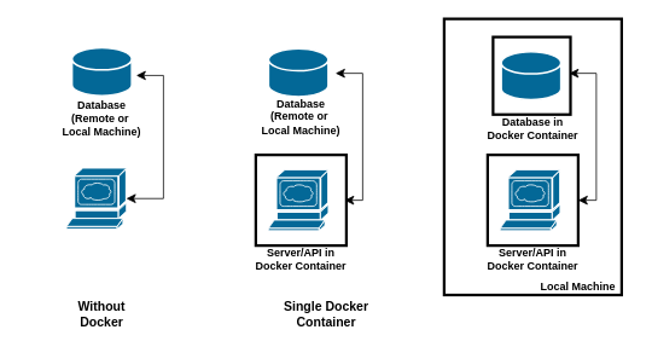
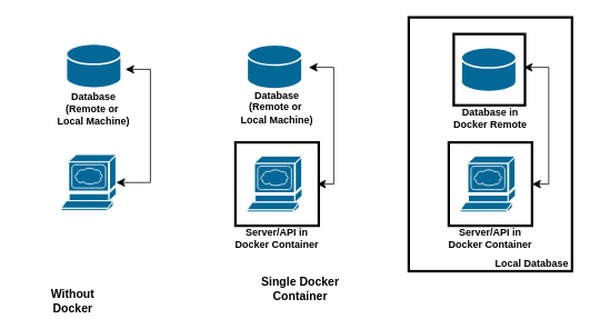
- <mxCell id="18" value="Database in &lt;br&gt;Docker Container" style="text;strokeColor=none;align=center;fillColor=none;html=1;verticalAlign=middle;whiteSpace=wrap;rounded=0;fontStyle=1" vertex="1" parent="14"><mxGeometry x="-11" y="85.5" width="120" height="30" as="geometry" /></mxCell>
+ <mxCell id="18" value="Database in &lt;br&gt;Docker Remote" style="text;strokeColor=none;align=center;fillColor=none;html=1;verticalAlign=middle;whiteSpace=wrap;rounded=0;fontStyle=1" vertex="1" parent="14"><mxGeometry x="-11" y="85.5" width="120" height="30" as="geometry" /></mxCell>
- <mxCell id="22" value="Local Machine" style="text;strokeColor=none;align=center;fillColor=none;html=1;verticalAlign=middle;whiteSpace=wrap;rounded=0;fontStyle=1" vertex="1" parent="1"><mxGeometry x="578" y="300" width="120" height="30" as="geometry" /></mxCell>
+ <mxCell id="22" value="Local Database" style="text;strokeColor=none;align=center;fillColor=none;html=1;verticalAlign=middle;whiteSpace=wrap;rounded=0;fontStyle=1" vertex="1" parent="1"><mxGeometry x="578" y="300" width="120" height="30" as="geometry" /></mxCell>
- <mxCell id="25" value="Without Docker" style="text;strokeColor=none;align=center;fillColor=none;html=1;verticalAlign=middle;whiteSpace=wrap;rounded=0;fontStyle=1;fontSize=14;" vertex="1" parent="1"><mxGeometry x="62" y="330" width="100" height="30" as="geometry" /></mxCell>
+ <mxCell id="25" value="Without Docker" style="text;strokeColor=none;align=center;fillColor=none;html=1;verticalAlign=middle;whiteSpace=wrap;rounded=0;fontStyle=1;fontSize=14;" vertex="1" parent="1"><mxGeometry x="37" y="345" width="100" height="30" as="geometry" /></mxCell>
